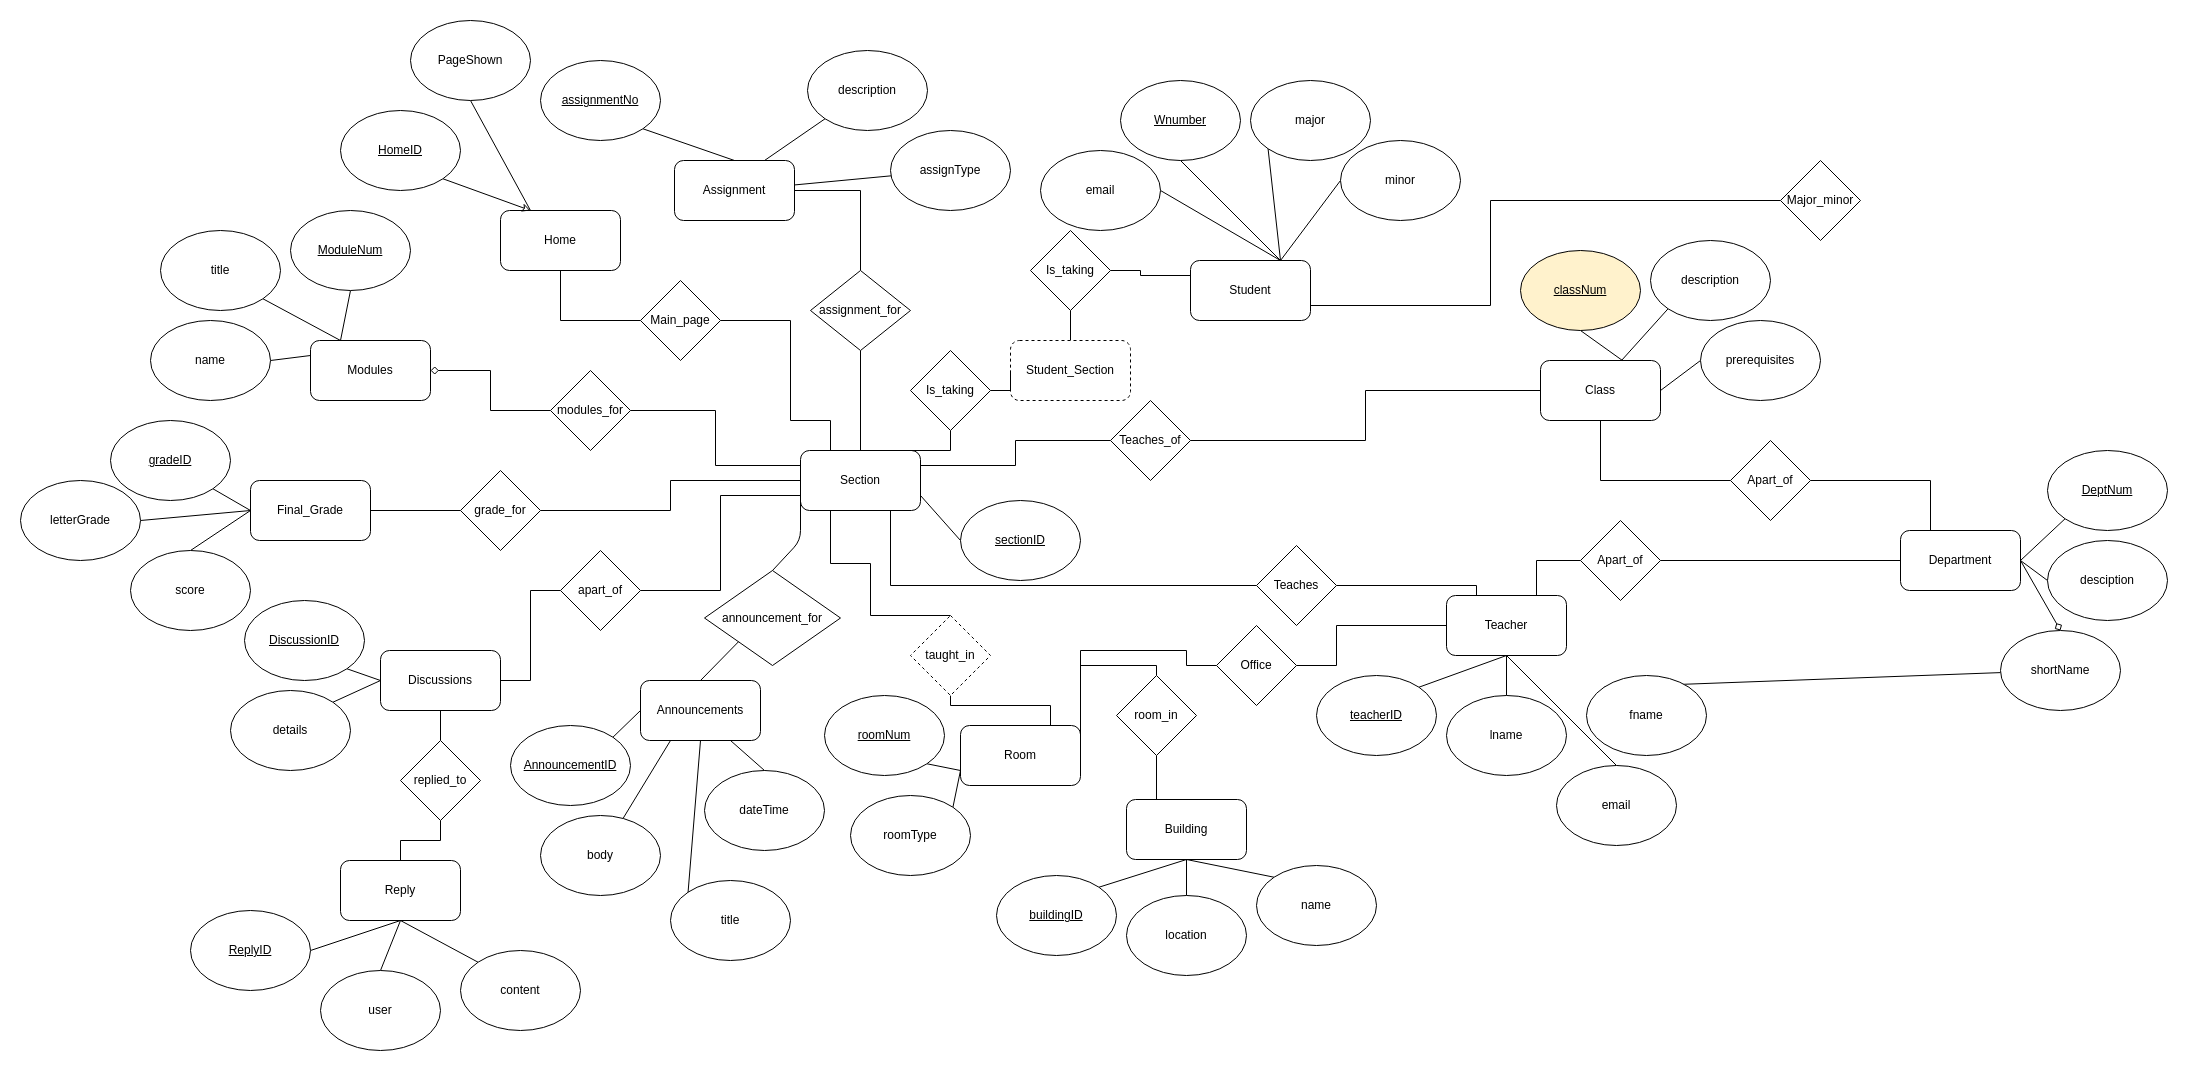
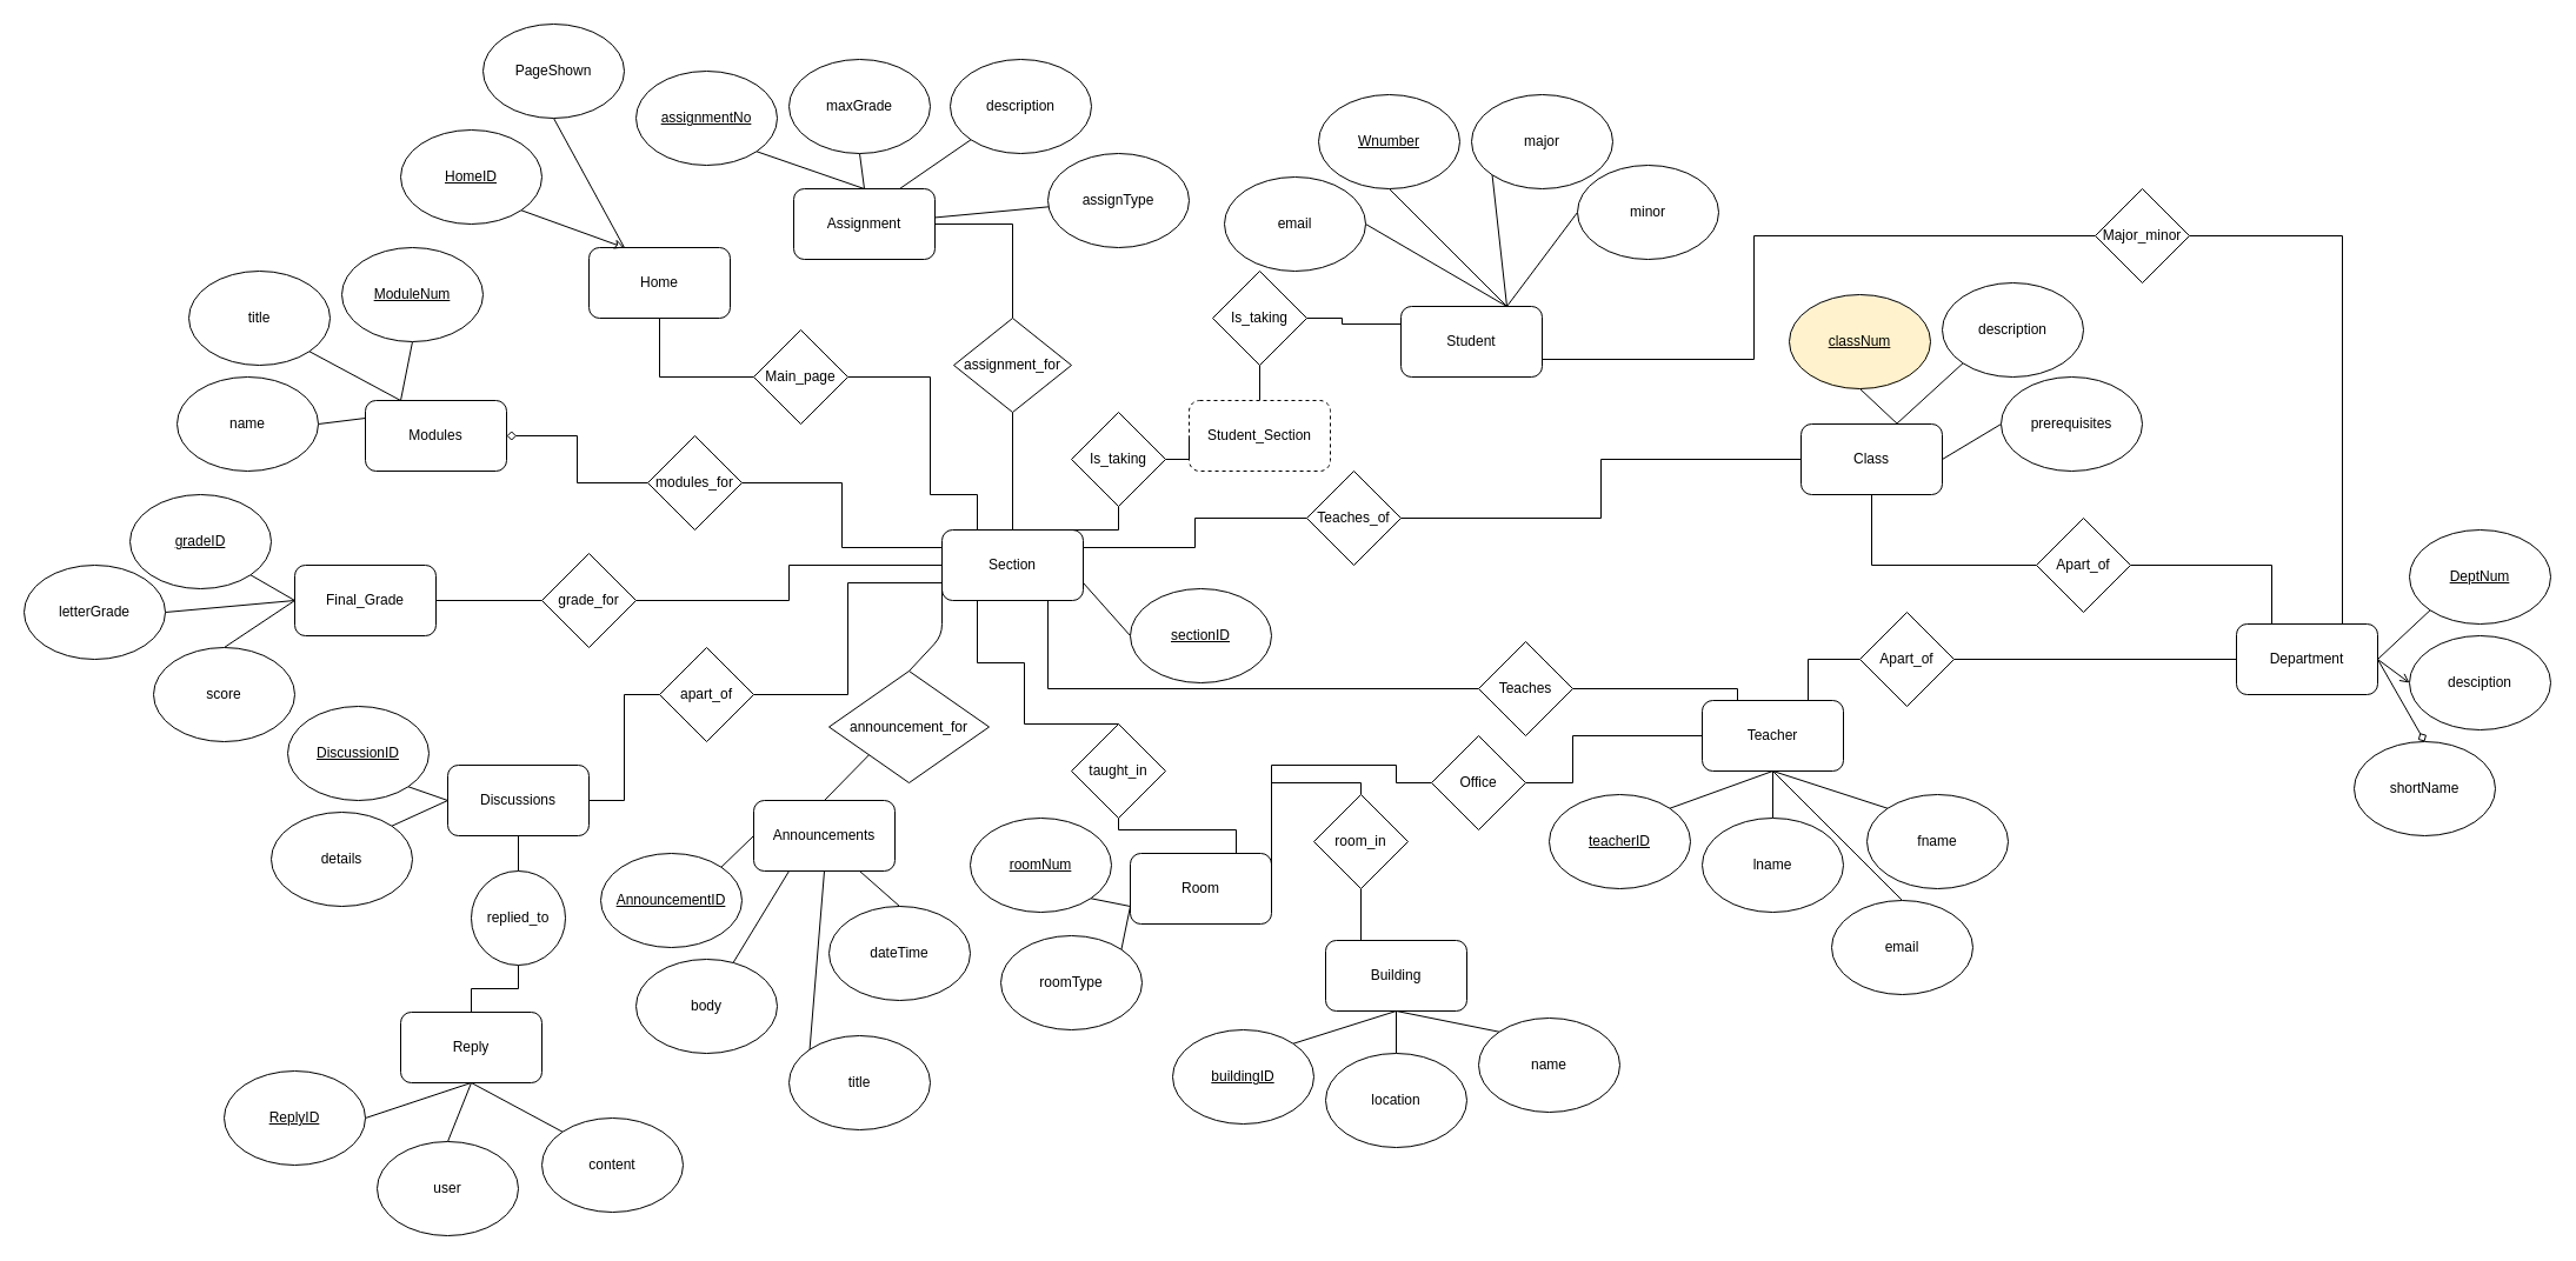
+ <mxCell id="48" value="maxGrade" style="ellipse;whiteSpace=wrap;html=1;" parent="1" vertex="1"><mxGeometry x="670" y="50" width="120" height="80" as="geometry" /></mxCell>
+ <mxCell id="47" style="edgeStyle=none;rounded=0;orthogonalLoop=1;jettySize=auto;html=1;exitX=0.5;exitY=1;exitDx=0;exitDy=0;startArrow=none;startFill=0;endArrow=none;endFill=0;entryX=0.5;entryY=0;entryDx=0;entryDy=0;" parent="1" source="48" target="13" edge="1"><mxGeometry relative="1" as="geometry"><mxPoint x="690" y="290" as="targetPoint" /></mxGeometry></mxCell>
+ <mxCell id="79" style="edgeStyle=orthogonalEdgeStyle;rounded=0;orthogonalLoop=1;jettySize=auto;html=1;exitX=1;exitY=0.5;exitDx=0;exitDy=0;entryX=0.75;entryY=0;entryDx=0;entryDy=0;endArrow=none;endFill=0;" parent="1" source="80" target="55" edge="1"><mxGeometry relative="1" as="geometry" /></mxCell>
- <mxCell id="9" value="Class" style="rounded=1;whiteSpace=wrap;html=1;" parent="1" vertex="1"><mxGeometry x="1540" y="360" width="120" height="60" as="geometry" /></mxCell>
+ <mxCell id="9" value="Class" style="rounded=1;whiteSpace=wrap;html=1;" parent="1" vertex="1"><mxGeometry x="1530" y="360" width="120" height="60" as="geometry" /></mxCell>
- <mxCell id="51" style="rounded=0;orthogonalLoop=1;jettySize=auto;html=1;exitX=1;exitY=0.5;exitDx=0;exitDy=0;startArrow=none;startFill=0;endArrow=none;endFill=0;entryX=0;entryY=0.5;entryDx=0;entryDy=0;" parent="1" source="55" target="57" edge="1"><mxGeometry relative="1" as="geometry" /></mxCell>
+ <mxCell id="51" style="rounded=0;orthogonalLoop=1;jettySize=auto;html=1;exitX=1;exitY=0.5;exitDx=0;exitDy=0;startArrow=none;startFill=0;endArrow=open;endFill=0;entryX=0;entryY=0.5;entryDx=0;entryDy=0;" parent="1" source="55" target="57" edge="1"><mxGeometry relative="1" as="geometry" /></mxCell>
- <mxCell id="75" value="taught_in" style="rhombus;whiteSpace=wrap;html=1;dashed=1;" parent="1" vertex="1"><mxGeometry x="910" y="615" width="80" height="80" as="geometry" /></mxCell>
+ <mxCell id="75" value="taught_in" style="rhombus;whiteSpace=wrap;html=1;" parent="1" vertex="1"><mxGeometry x="910" y="615" width="80" height="80" as="geometry" /></mxCell>
- <mxCell id="28" style="edgeStyle=none;rounded=0;orthogonalLoop=1;jettySize=auto;html=1;exitX=0;exitY=0;exitDx=0;exitDy=0;endArrow=none;endFill=0;" parent="1" source="29" target="133" edge="1"><mxGeometry relative="1" as="geometry" /></mxCell>
+ <mxCell id="28" style="edgeStyle=none;rounded=0;orthogonalLoop=1;jettySize=auto;html=1;exitX=0;exitY=0;exitDx=0;exitDy=0;entryX=0.5;entryY=1;entryDx=0;entryDy=0;endArrow=none;endFill=0;" parent="1" source="29" target="8" edge="1"><mxGeometry relative="1" as="geometry" /></mxCell>
- <mxCell id="121" value="replied_to" style="rhombus;whiteSpace=wrap;html=1;" parent="1" vertex="1"><mxGeometry x="400" y="740" width="80" height="80" as="geometry" /></mxCell>
+ <mxCell id="121" value="replied_to" style="ellipse;whiteSpace=wrap;html=1;" parent="1" vertex="1"><mxGeometry x="400" y="740" width="80" height="80" as="geometry" /></mxCell>
